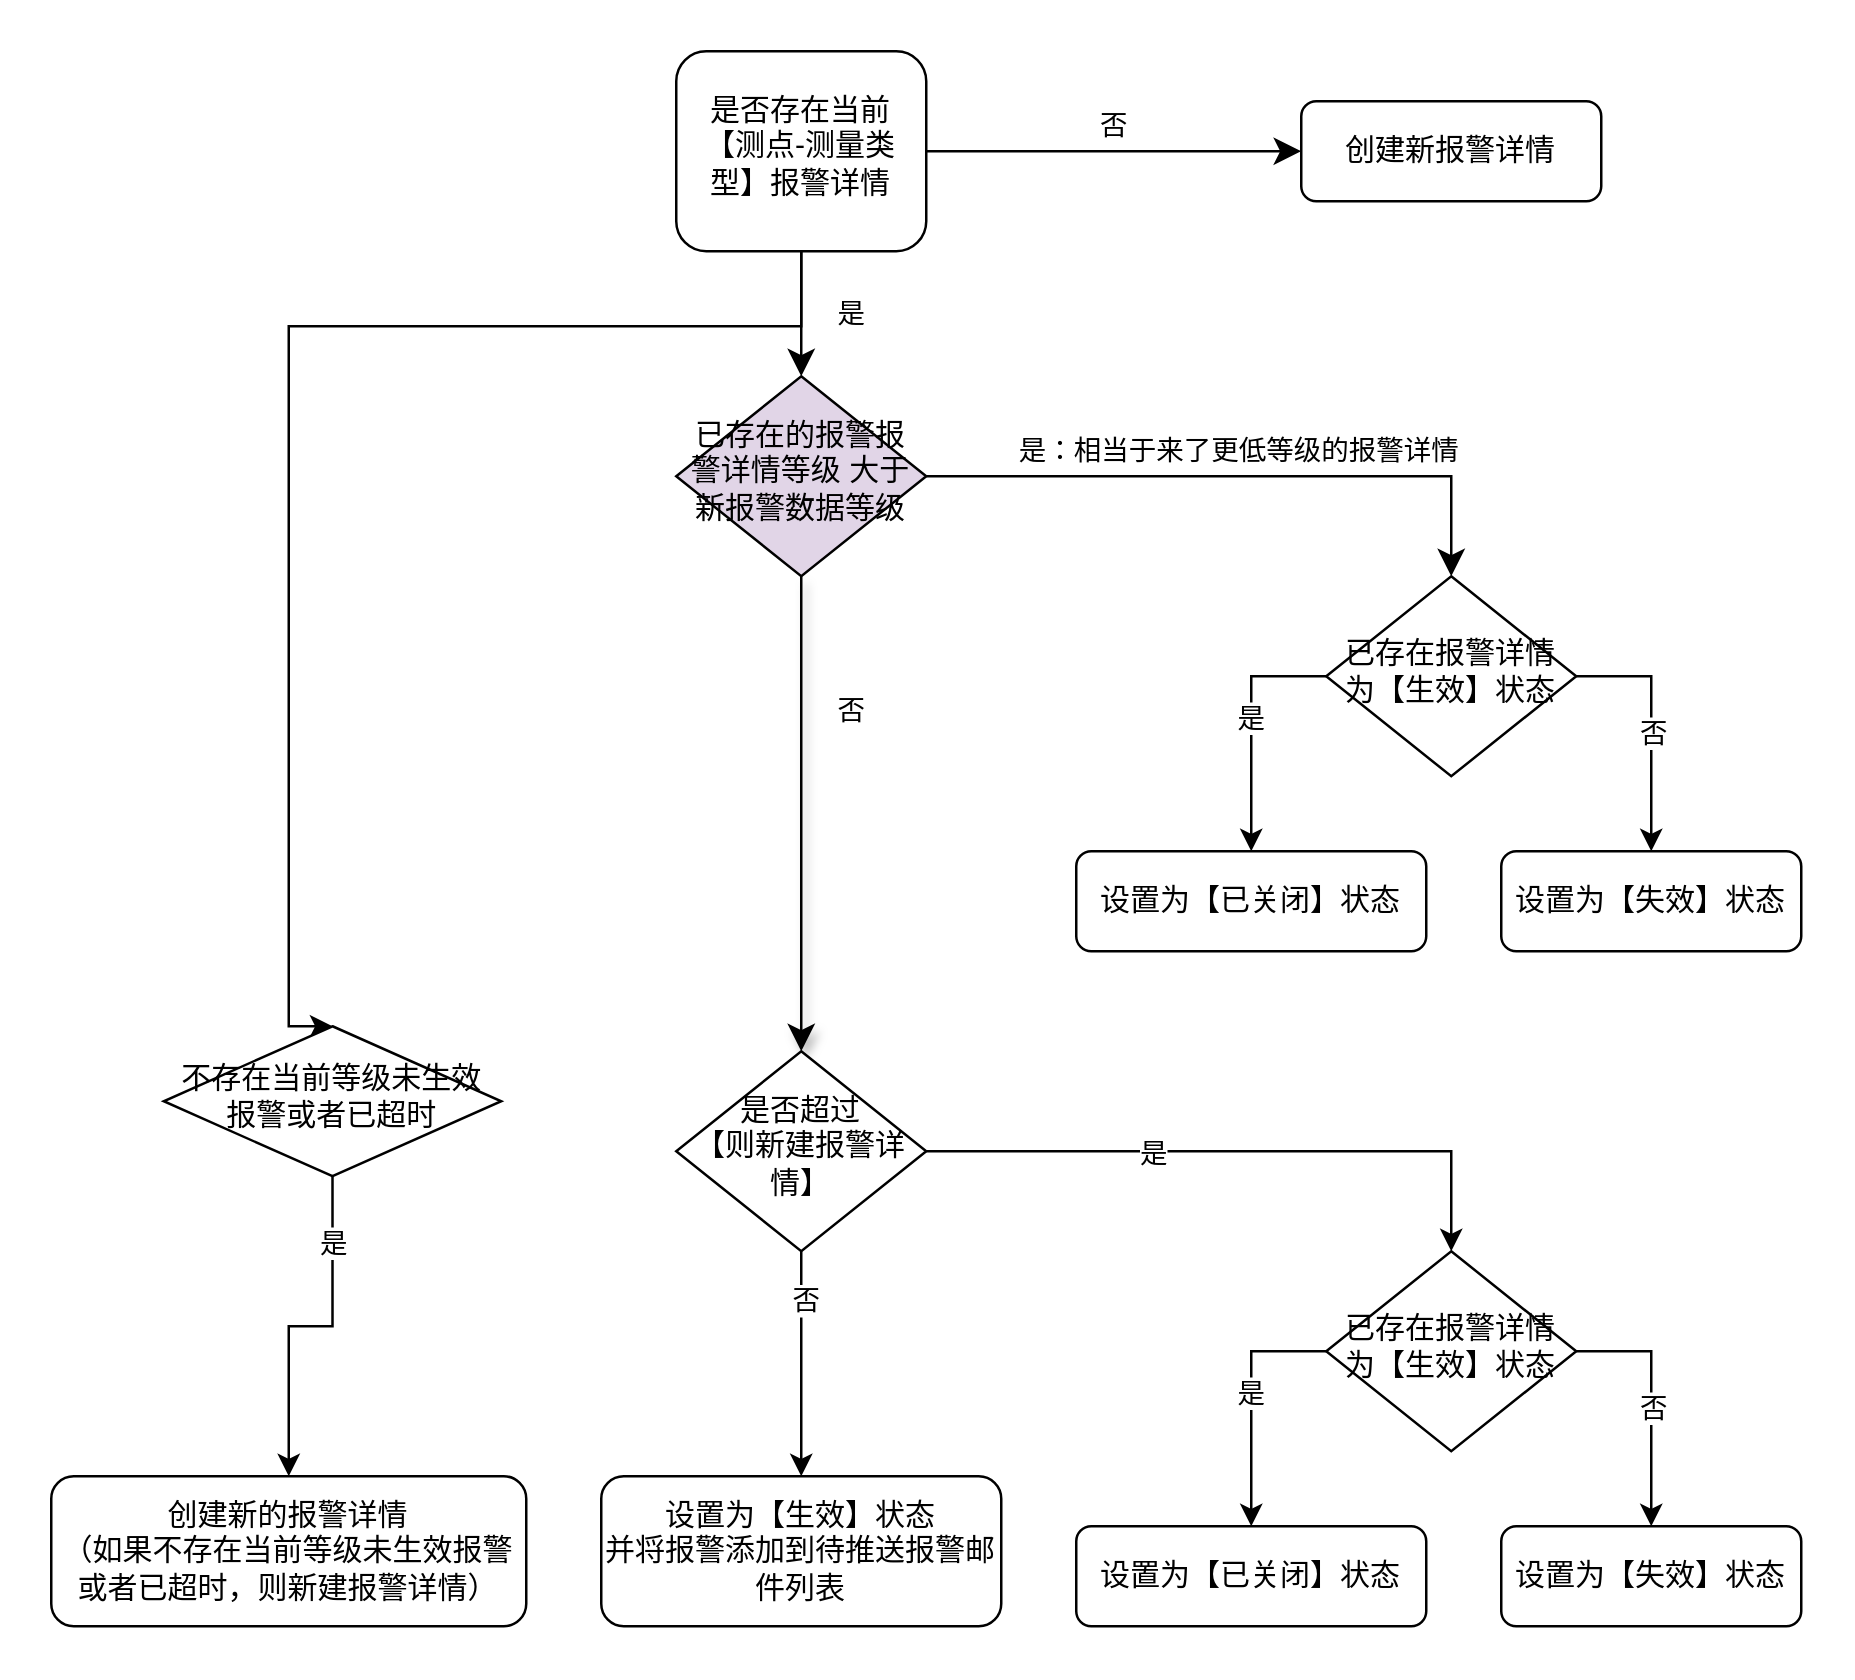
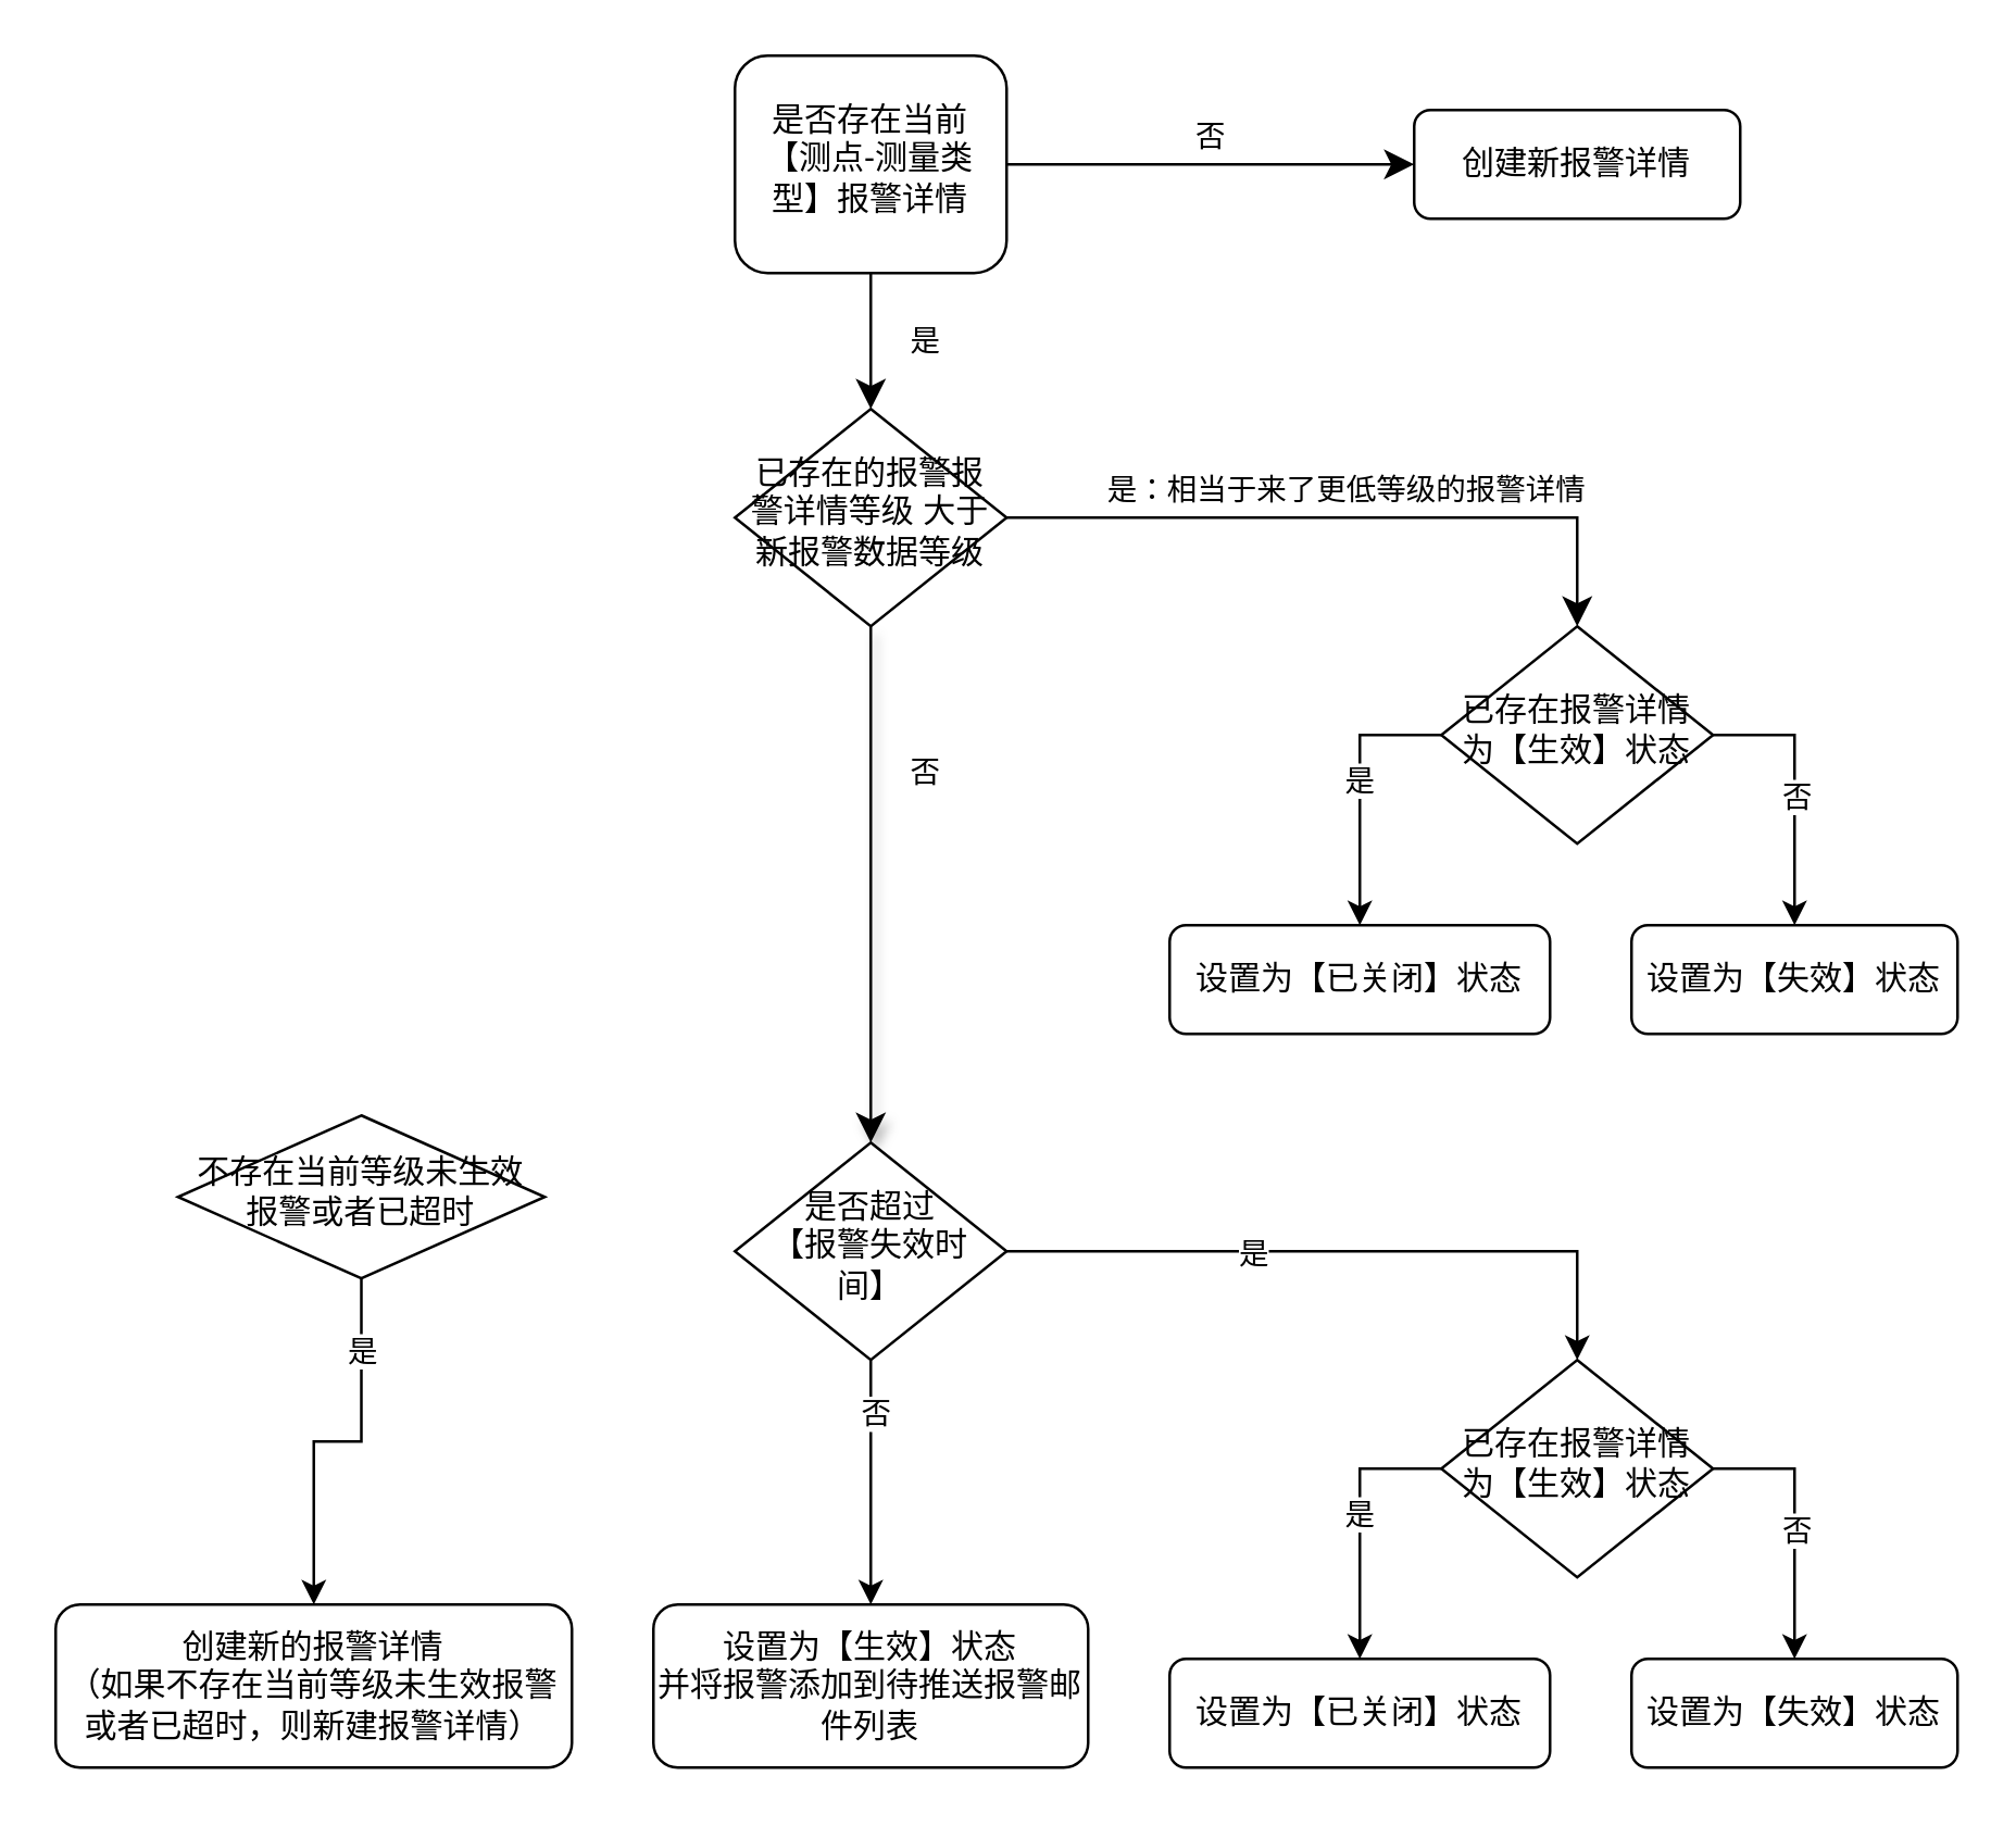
- <mxCell id="4" style="edgeStyle=orthogonalEdgeStyle;rounded=0;orthogonalLoop=1;jettySize=auto;html=1;entryX=0.5;entryY=0;entryDx=0;entryDy=0;endArrow=classic;endFill=1;" edge="1" parent="1" source="5" target="32"><mxGeometry relative="1" as="geometry"><Array as="points"><mxPoint x="320" y="130" /><mxPoint x="115" y="130" /></Array></mxGeometry></mxCell>
- <mxCell id="9" value="已存在的报警报警详情等级 大于 新报警数据等级" style="rhombus;whiteSpace=wrap;html=1;shadow=0;fontFamily=Helvetica;fontSize=12;align=center;strokeWidth=1;spacing=6;spacingTop=-4;fillColor=#e1d5e7;" parent="1" vertex="1"><mxGeometry x="270" y="150" width="100" height="80" as="geometry" /></mxCell>
+ <mxCell id="9" value="已存在的报警报警详情等级 大于 新报警数据等级" style="rhombus;whiteSpace=wrap;html=1;shadow=0;fontFamily=Helvetica;fontSize=12;align=center;strokeWidth=1;spacing=6;spacingTop=-4;" parent="1" vertex="1"><mxGeometry x="270" y="150" width="100" height="80" as="geometry" /></mxCell>
- <mxCell id="21" value="是否超过&lt;div&gt;【则新建报警详情】&lt;/div&gt;" style="rhombus;whiteSpace=wrap;html=1;shadow=0;fontFamily=Helvetica;fontSize=12;align=center;strokeWidth=1;spacing=6;spacingTop=-4;" vertex="1" parent="1"><mxGeometry x="270" y="420" width="100" height="80" as="geometry" /></mxCell>
+ <mxCell id="21" value="是否超过&lt;div&gt;【报警失效时间】&lt;/div&gt;" style="rhombus;whiteSpace=wrap;html=1;shadow=0;fontFamily=Helvetica;fontSize=12;align=center;strokeWidth=1;spacing=6;spacingTop=-4;" vertex="1" parent="1"><mxGeometry x="270" y="420" width="100" height="80" as="geometry" /></mxCell>
